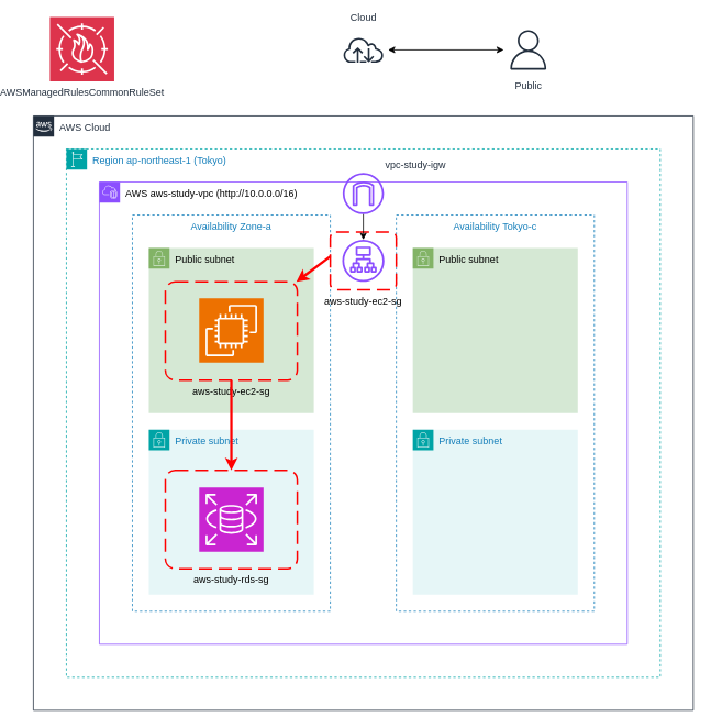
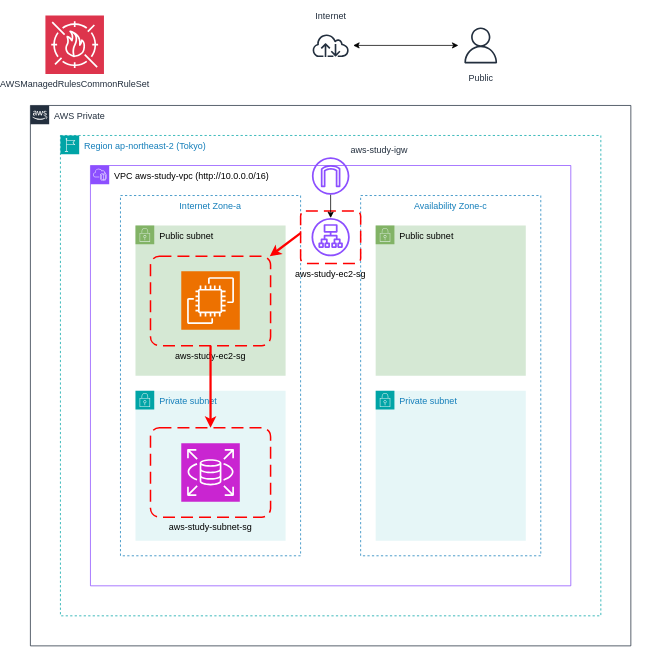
- <mxCell id="24" value="Cloud" style="sketch=0;outlineConnect=0;fontColor=#232F3E;gradientColor=none;strokeColor=#232F3E;fillColor=#ffffff;dashed=0;verticalLabelPosition=top;verticalAlign=bottom;align=center;html=1;fontSize=12;fontStyle=0;aspect=fixed;shape=mxgraph.aws4.resourceIcon;resIcon=mxgraph.aws4.internet;labelPosition=center;" parent="1" vertex="1"><mxGeometry x="390" y="30" width="60" height="60" as="geometry" /></mxCell>
+ <mxCell id="24" value="Internet" style="sketch=0;outlineConnect=0;fontColor=#232F3E;gradientColor=none;strokeColor=#232F3E;fillColor=#ffffff;dashed=0;verticalLabelPosition=top;verticalAlign=bottom;align=center;html=1;fontSize=12;fontStyle=0;aspect=fixed;shape=mxgraph.aws4.resourceIcon;resIcon=mxgraph.aws4.internet;labelPosition=center;" parent="1" vertex="1"><mxGeometry x="390" y="30" width="60" height="60" as="geometry" /></mxCell>
- <mxCell id="2" value="AWS Cloud" style="points=[[0,0],[0.25,0],[0.5,0],[0.75,0],[1,0],[1,0.25],[1,0.5],[1,0.75],[1,1],[0.75,1],[0.5,1],[0.25,1],[0,1],[0,0.75],[0,0.5],[0,0.25]];outlineConnect=0;gradientColor=none;html=1;whiteSpace=wrap;fontSize=12;fontStyle=0;container=1;pointerEvents=0;collapsible=0;recursiveResize=0;shape=mxgraph.aws4.group;grIcon=mxgraph.aws4.group_aws_cloud_alt;strokeColor=#232F3E;fillColor=none;verticalAlign=top;align=left;spacingLeft=30;fontColor=#232F3E;dashed=0;" parent="1" vertex="1"><mxGeometry y="140" width="800" height="720" as="geometry" x="20" /></mxCell>
+ <mxCell id="2" value="AWS Private" style="points=[[0,0],[0.25,0],[0.5,0],[0.75,0],[1,0],[1,0.25],[1,0.5],[1,0.75],[1,1],[0.75,1],[0.5,1],[0.25,1],[0,1],[0,0.75],[0,0.5],[0,0.25]];outlineConnect=0;gradientColor=none;html=1;whiteSpace=wrap;fontSize=12;fontStyle=0;container=1;pointerEvents=0;collapsible=0;recursiveResize=0;shape=mxgraph.aws4.group;grIcon=mxgraph.aws4.group_aws_cloud_alt;strokeColor=#232F3E;fillColor=none;verticalAlign=top;align=left;spacingLeft=30;fontColor=#232F3E;dashed=0;" parent="1" vertex="1"><mxGeometry y="140" width="800" height="720" as="geometry" x="20" /></mxCell>
- <mxCell id="3" value="Region ap-northeast-1 (Tokyo)" style="points=[[0,0],[0.25,0],[0.5,0],[0.75,0],[1,0],[1,0.25],[1,0.5],[1,0.75],[1,1],[0.75,1],[0.5,1],[0.25,1],[0,1],[0,0.75],[0,0.5],[0,0.25]];outlineConnect=0;gradientColor=none;html=1;whiteSpace=wrap;fontSize=12;fontStyle=0;container=1;pointerEvents=0;collapsible=0;recursiveResize=0;shape=mxgraph.aws4.group;grIcon=mxgraph.aws4.group_region;strokeColor=#00A4A6;fillColor=none;verticalAlign=top;align=left;spacingLeft=30;fontColor=#147EBA;dashed=1;" parent="2" vertex="1"><mxGeometry x="40" y="40" width="720" height="640" as="geometry" /></mxCell>
+ <mxCell id="3" value="Region ap-northeast-2 (Tokyo)" style="points=[[0,0],[0.25,0],[0.5,0],[0.75,0],[1,0],[1,0.25],[1,0.5],[1,0.75],[1,1],[0.75,1],[0.5,1],[0.25,1],[0,1],[0,0.75],[0,0.5],[0,0.25]];outlineConnect=0;gradientColor=none;html=1;whiteSpace=wrap;fontSize=12;fontStyle=0;container=1;pointerEvents=0;collapsible=0;recursiveResize=0;shape=mxgraph.aws4.group;grIcon=mxgraph.aws4.group_region;strokeColor=#00A4A6;fillColor=none;verticalAlign=top;align=left;spacingLeft=30;fontColor=#147EBA;dashed=1;" parent="2" vertex="1"><mxGeometry x="40" y="40" width="720" height="640" as="geometry" /></mxCell>
- <mxCell id="18" value="vpc-study-igw" style="sketch=0;outlineConnect=0;fontColor=#232F3E;gradientColor=none;fillColor=#8C4FFF;strokeColor=none;dashed=0;verticalLabelPosition=top;verticalAlign=bottom;align=left;html=1;fontSize=12;fontStyle=0;aspect=fixed;pointerEvents=1;shape=mxgraph.aws4.internet_gateway;labelPosition=right;" parent="3" vertex="1"><mxGeometry x="335" y="29" width="50" height="50" as="geometry" /></mxCell>
+ <mxCell id="18" value="aws-study-igw" style="sketch=0;outlineConnect=0;fontColor=#232F3E;gradientColor=none;fillColor=#8C4FFF;strokeColor=none;dashed=0;verticalLabelPosition=top;verticalAlign=bottom;align=left;html=1;fontSize=12;fontStyle=0;aspect=fixed;pointerEvents=1;shape=mxgraph.aws4.internet_gateway;labelPosition=right;" parent="3" vertex="1"><mxGeometry x="335" y="29" width="50" height="50" as="geometry" /></mxCell>
- <mxCell id="4" value="&lt;font color=&quot;#000000&quot;&gt;AWS aws-study-vpc (http://10.0.0.0/16)&lt;/font&gt;" style="points=[[0,0],[0.25,0],[0.5,0],[0.75,0],[1,0],[1,0.25],[1,0.5],[1,0.75],[1,1],[0.75,1],[0.5,1],[0.25,1],[0,1],[0,0.75],[0,0.5],[0,0.25]];outlineConnect=0;gradientColor=none;html=1;whiteSpace=wrap;fontSize=12;fontStyle=0;container=1;pointerEvents=0;collapsible=0;recursiveResize=0;shape=mxgraph.aws4.group;grIcon=mxgraph.aws4.group_vpc2;strokeColor=#8C4FFF;fillColor=none;verticalAlign=top;align=left;spacingLeft=30;fontColor=#AAB7B8;dashed=0;" parent="3" vertex="1"><mxGeometry x="40" y="40" width="640" height="560" as="geometry" /></mxCell>
+ <mxCell id="4" value="&lt;font color=&quot;#000000&quot;&gt;VPC aws-study-vpc (http://10.0.0.0/16)&lt;/font&gt;" style="points=[[0,0],[0.25,0],[0.5,0],[0.75,0],[1,0],[1,0.25],[1,0.5],[1,0.75],[1,1],[0.75,1],[0.5,1],[0.25,1],[0,1],[0,0.75],[0,0.5],[0,0.25]];outlineConnect=0;gradientColor=none;html=1;whiteSpace=wrap;fontSize=12;fontStyle=0;container=1;pointerEvents=0;collapsible=0;recursiveResize=0;shape=mxgraph.aws4.group;grIcon=mxgraph.aws4.group_vpc2;strokeColor=#8C4FFF;fillColor=none;verticalAlign=top;align=left;spacingLeft=30;fontColor=#AAB7B8;dashed=0;" parent="3" vertex="1"><mxGeometry x="40" y="40" width="640" height="560" as="geometry" /></mxCell>
- <mxCell id="5" value="Availability Zone-a" style="fillColor=none;strokeColor=#147EBA;dashed=1;verticalAlign=top;fontStyle=0;fontColor=#147EBA;whiteSpace=wrap;html=1;" parent="4" vertex="1"><mxGeometry x="40" y="40" width="240" height="480" as="geometry" /></mxCell>
+ <mxCell id="5" value="Internet Zone-a" style="fillColor=none;strokeColor=#147EBA;dashed=1;verticalAlign=top;fontStyle=0;fontColor=#147EBA;whiteSpace=wrap;html=1;" parent="4" vertex="1"><mxGeometry x="40" y="40" width="240" height="480" as="geometry" /></mxCell>
- <mxCell id="6" value="Availability Tokyo-c" style="fillColor=none;strokeColor=#147EBA;dashed=1;verticalAlign=top;fontStyle=0;fontColor=#147EBA;whiteSpace=wrap;html=1;" parent="4" vertex="1"><mxGeometry x="360" y="40" width="240" height="480" as="geometry" /></mxCell>
+ <mxCell id="6" value="Availability Zone-c" style="fillColor=none;strokeColor=#147EBA;dashed=1;verticalAlign=top;fontStyle=0;fontColor=#147EBA;whiteSpace=wrap;html=1;" parent="4" vertex="1"><mxGeometry x="360" y="40" width="240" height="480" as="geometry" /></mxCell>
- <mxCell id="12" value="aws-study-rds-sg" style="rounded=1;arcSize=10;dashed=1;strokeColor=#ff0000;fillColor=none;gradientColor=none;dashPattern=8 4;strokeWidth=2;labelPosition=center;verticalLabelPosition=bottom;align=center;verticalAlign=top;" parent="11" vertex="1"><mxGeometry x="20" y="49.5" width="160" height="119" as="geometry" /></mxCell>
+ <mxCell id="12" value="aws-study-subnet-sg" style="rounded=1;arcSize=10;dashed=1;strokeColor=#ff0000;fillColor=none;gradientColor=none;dashPattern=8 4;strokeWidth=2;labelPosition=center;verticalLabelPosition=bottom;align=center;verticalAlign=top;" parent="11" vertex="1"><mxGeometry x="20" y="49.5" width="160" height="119" as="geometry" /></mxCell>
